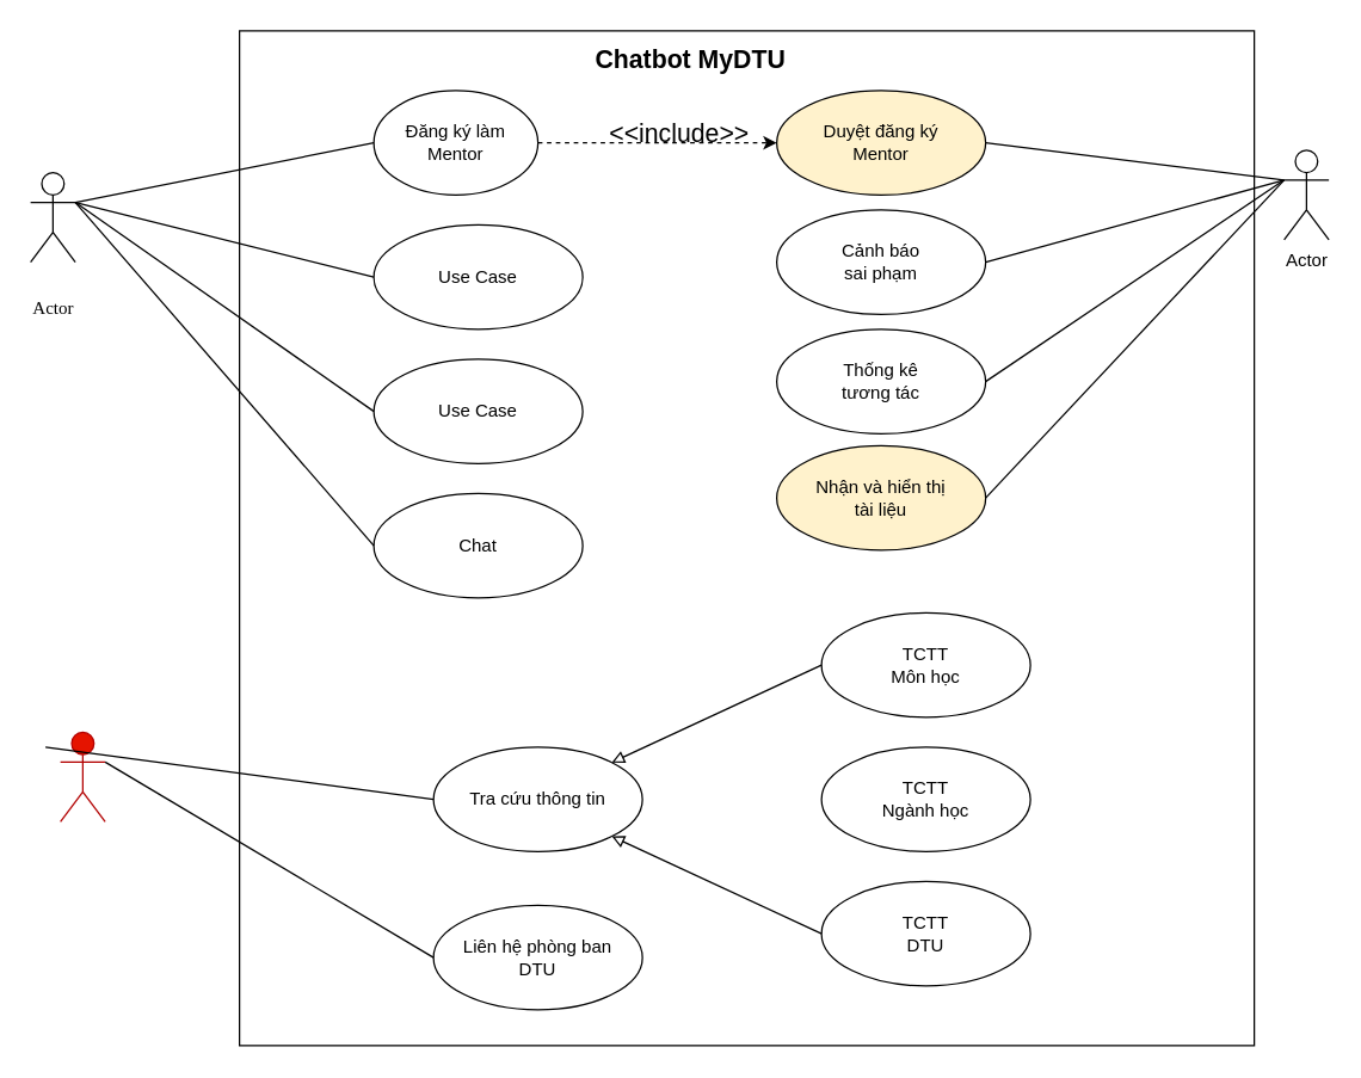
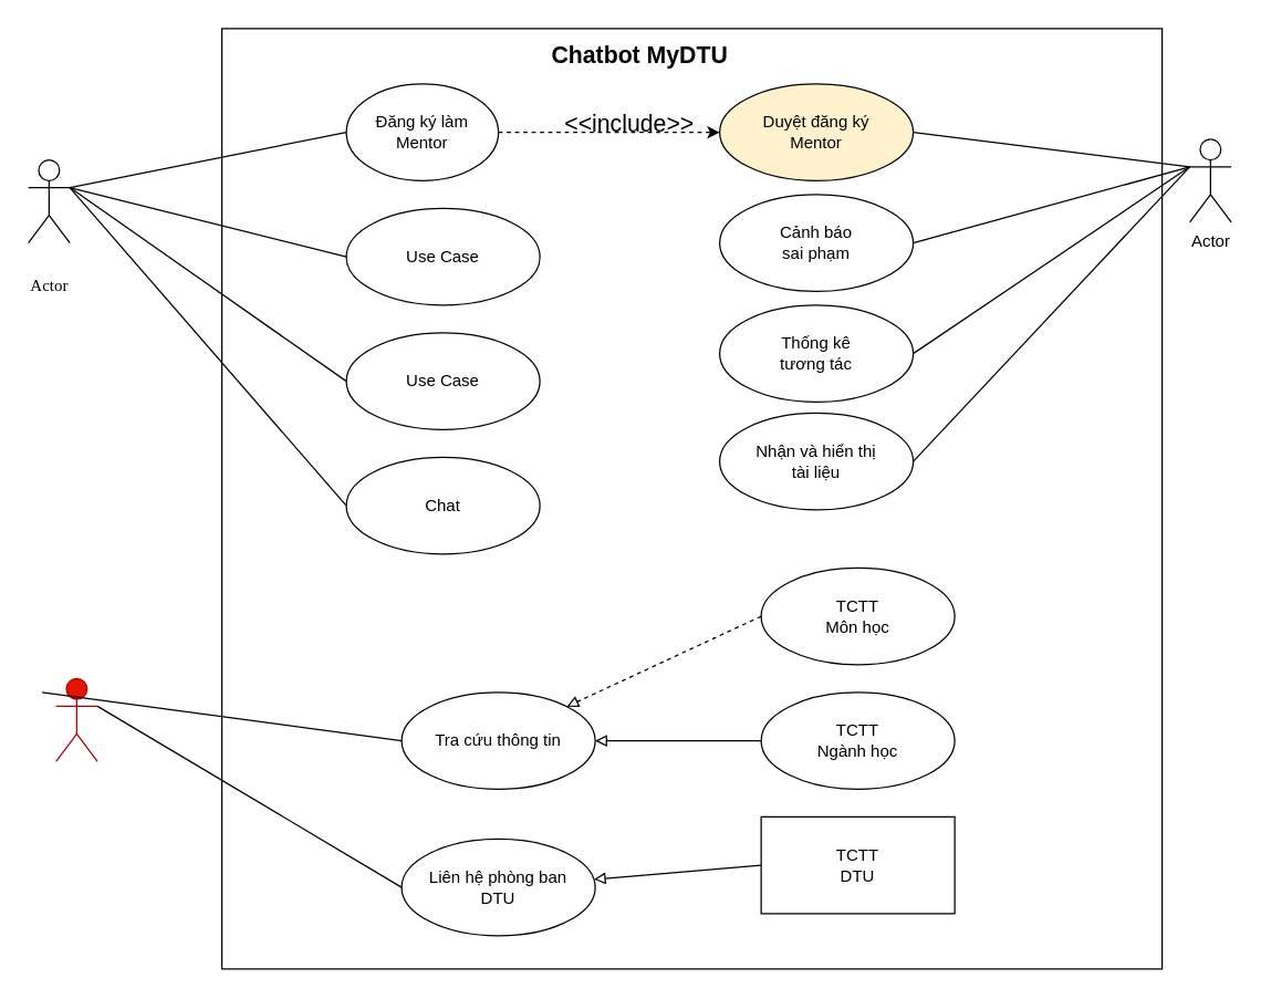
- <mxCell id="14" value="Nhận và hiển thị&lt;br&gt;tài liệu" style="ellipse;whiteSpace=wrap;html=1;fillColor=#fff2cc;" vertex="1" parent="1"><mxGeometry x="520" y="298" width="140" height="70" as="geometry" /></mxCell>
+ <mxCell id="14" value="Nhận và hiển thị&lt;br&gt;tài liệu" style="ellipse;whiteSpace=wrap;html=1;" vertex="1" parent="1"><mxGeometry x="520" y="298" width="140" height="70" as="geometry" /></mxCell>
- <mxCell id="31" value="" style="endArrow=block;html=1;fontFamily=Helvetica;fontSize=17;endFill=0;entryX=1;entryY=0;entryDx=0;entryDy=0;exitX=0;exitY=0.5;exitDx=0;exitDy=0;" edge="1" parent="1" source="9" target="11"><mxGeometry width="50" height="50" relative="1" as="geometry"><mxPoint x="300" y="420" as="sourcePoint" /><mxPoint x="350" y="370" as="targetPoint" /></mxGeometry></mxCell>
+ <mxCell id="31" value="" style="endArrow=block;html=1;fontFamily=Helvetica;fontSize=17;endFill=0;entryX=1;entryY=0;entryDx=0;entryDy=0;exitX=0;exitY=0.5;exitDx=0;exitDy=0;dashed=1;" edge="1" parent="1" source="9" target="11"><mxGeometry width="50" height="50" relative="1" as="geometry"><mxPoint x="300" y="420" as="sourcePoint" /><mxPoint x="350" y="370" as="targetPoint" /></mxGeometry></mxCell>
+ <mxCell id="33" value="" style="endArrow=block;html=1;fontFamily=Helvetica;fontSize=17;endFill=0;entryX=1;entryY=0.5;entryDx=0;entryDy=0;exitX=0;exitY=0.5;exitDx=0;exitDy=0;" edge="1" parent="1" source="8" target="11"><mxGeometry width="50" height="50" relative="1" as="geometry"><mxPoint x="320" y="440" as="sourcePoint" /><mxPoint x="540" y="480" as="targetPoint" /></mxGeometry></mxCell>
- <mxCell id="32" value="" style="endArrow=block;html=1;fontFamily=Helvetica;fontSize=17;endFill=0;entryX=1;entryY=1;entryDx=0;entryDy=0;exitX=0;exitY=0.5;exitDx=0;exitDy=0;" edge="1" parent="1" source="7" target="11"><mxGeometry width="50" height="50" relative="1" as="geometry"><mxPoint x="310" y="430" as="sourcePoint" /><mxPoint x="530" y="470" as="targetPoint" /></mxGeometry></mxCell>
+ <mxCell id="32" value="" style="endArrow=block;html=1;fontFamily=Helvetica;fontSize=17;endFill=0;exitX=0;exitY=0.5;exitDx=0;exitDy=0;" edge="1" parent="1" source="7" target="12"><mxGeometry width="50" height="50" relative="1" as="geometry"><mxPoint x="310" y="430" as="sourcePoint" /><mxPoint x="530" y="470" as="targetPoint" /></mxGeometry></mxCell>
- <mxCell id="7" value="TCTT&lt;br&gt;DTU" style="ellipse;whiteSpace=wrap;html=1;" vertex="1" parent="1"><mxGeometry x="550" y="590" width="140" height="70" as="geometry" /></mxCell>
+ <mxCell id="7" value="TCTT&lt;br&gt;DTU" style="whiteSpace=wrap;html=1;rounded=0;" vertex="1" parent="1"><mxGeometry x="550" y="590" width="140" height="70" as="geometry" /></mxCell>
